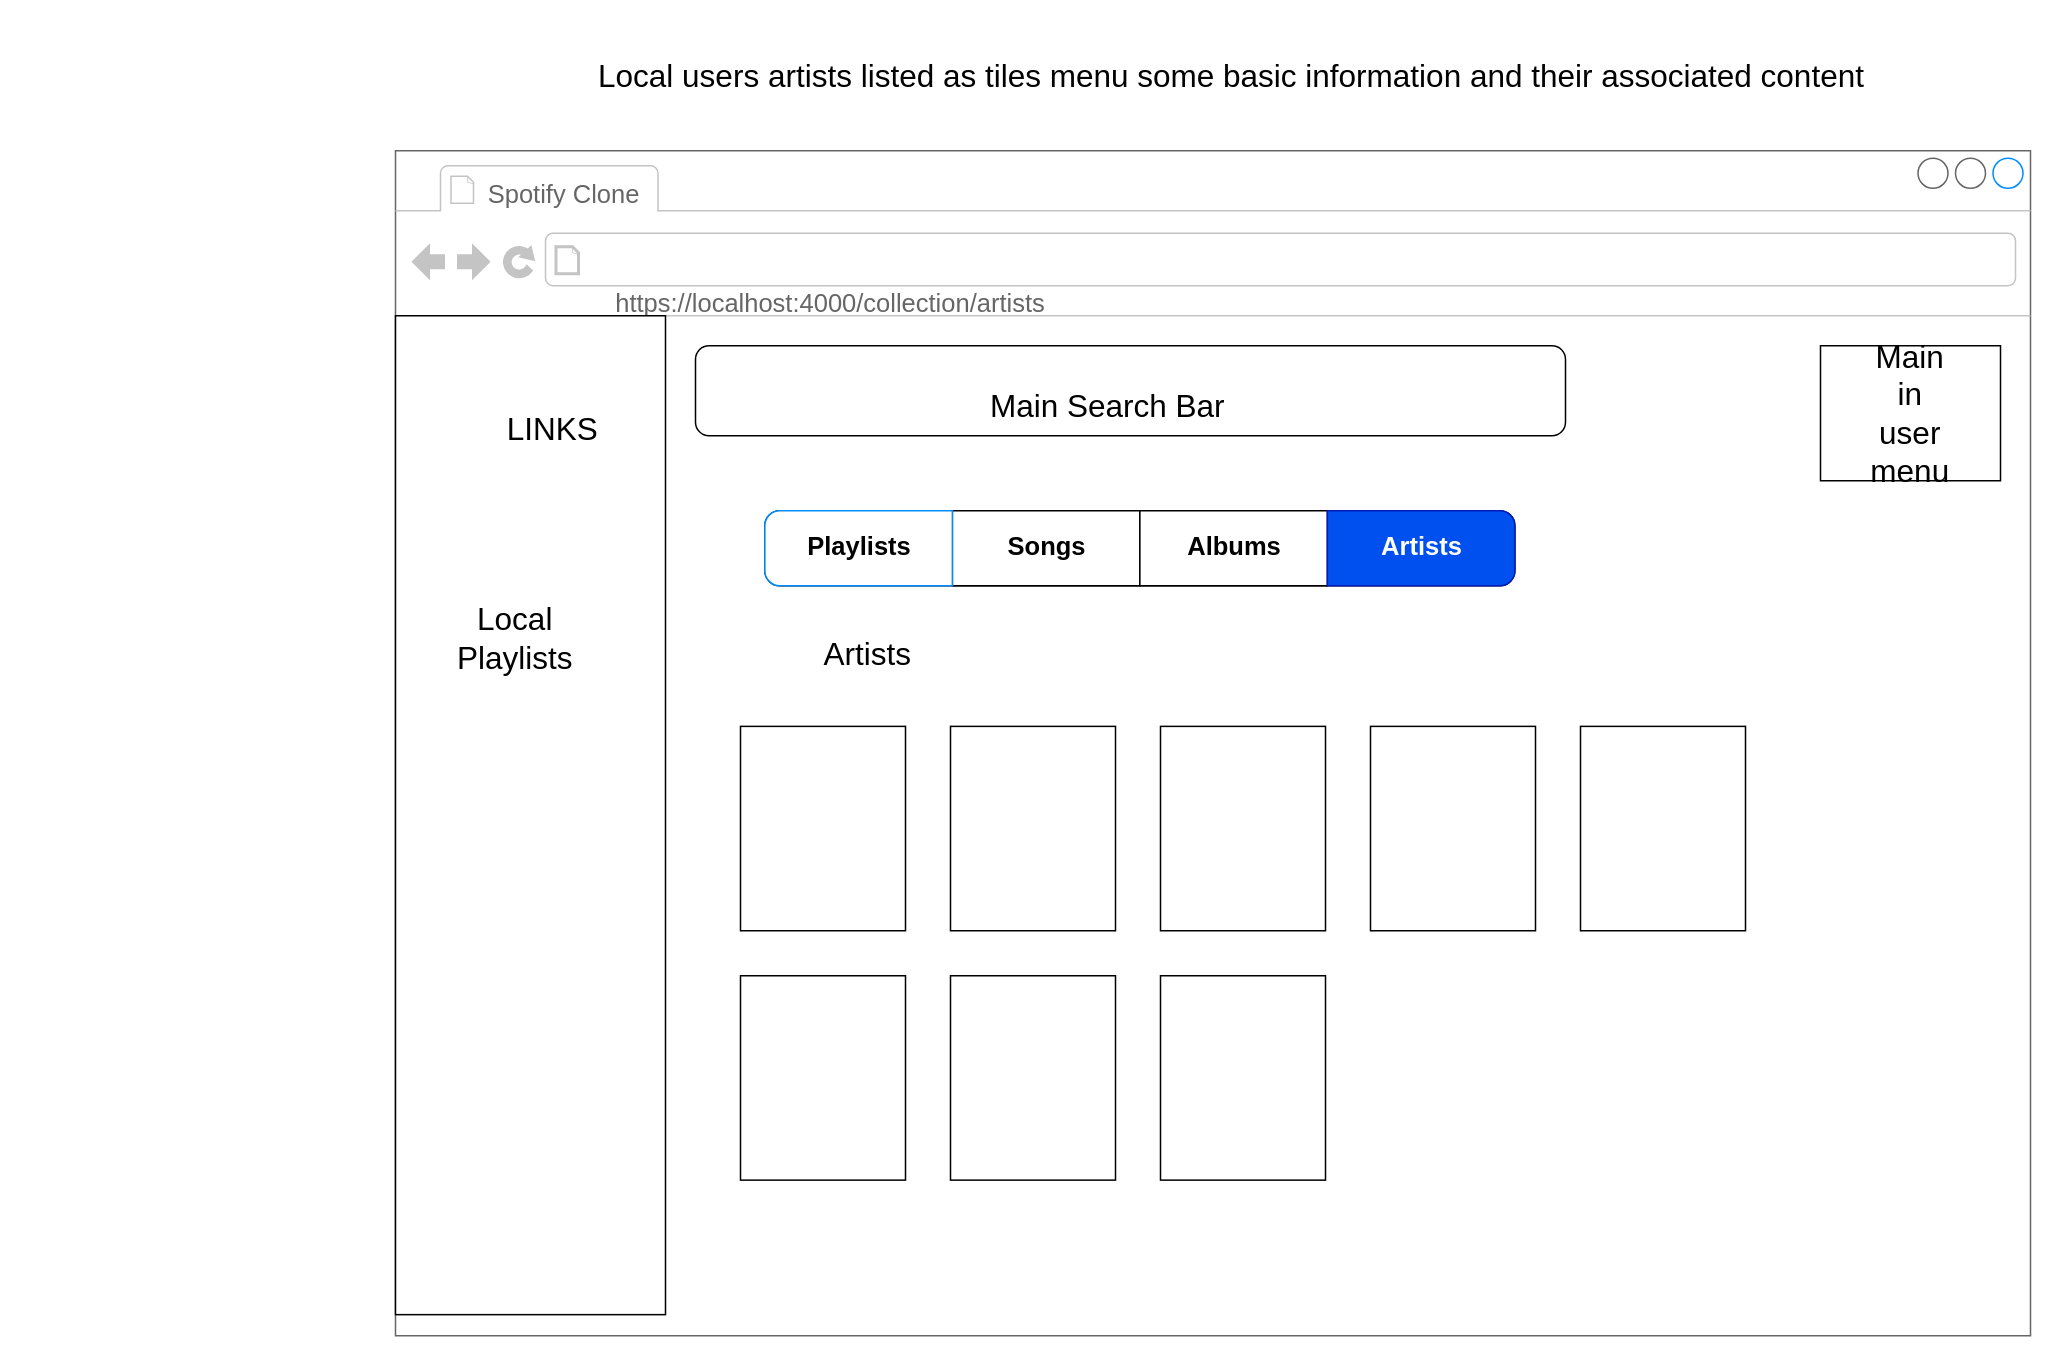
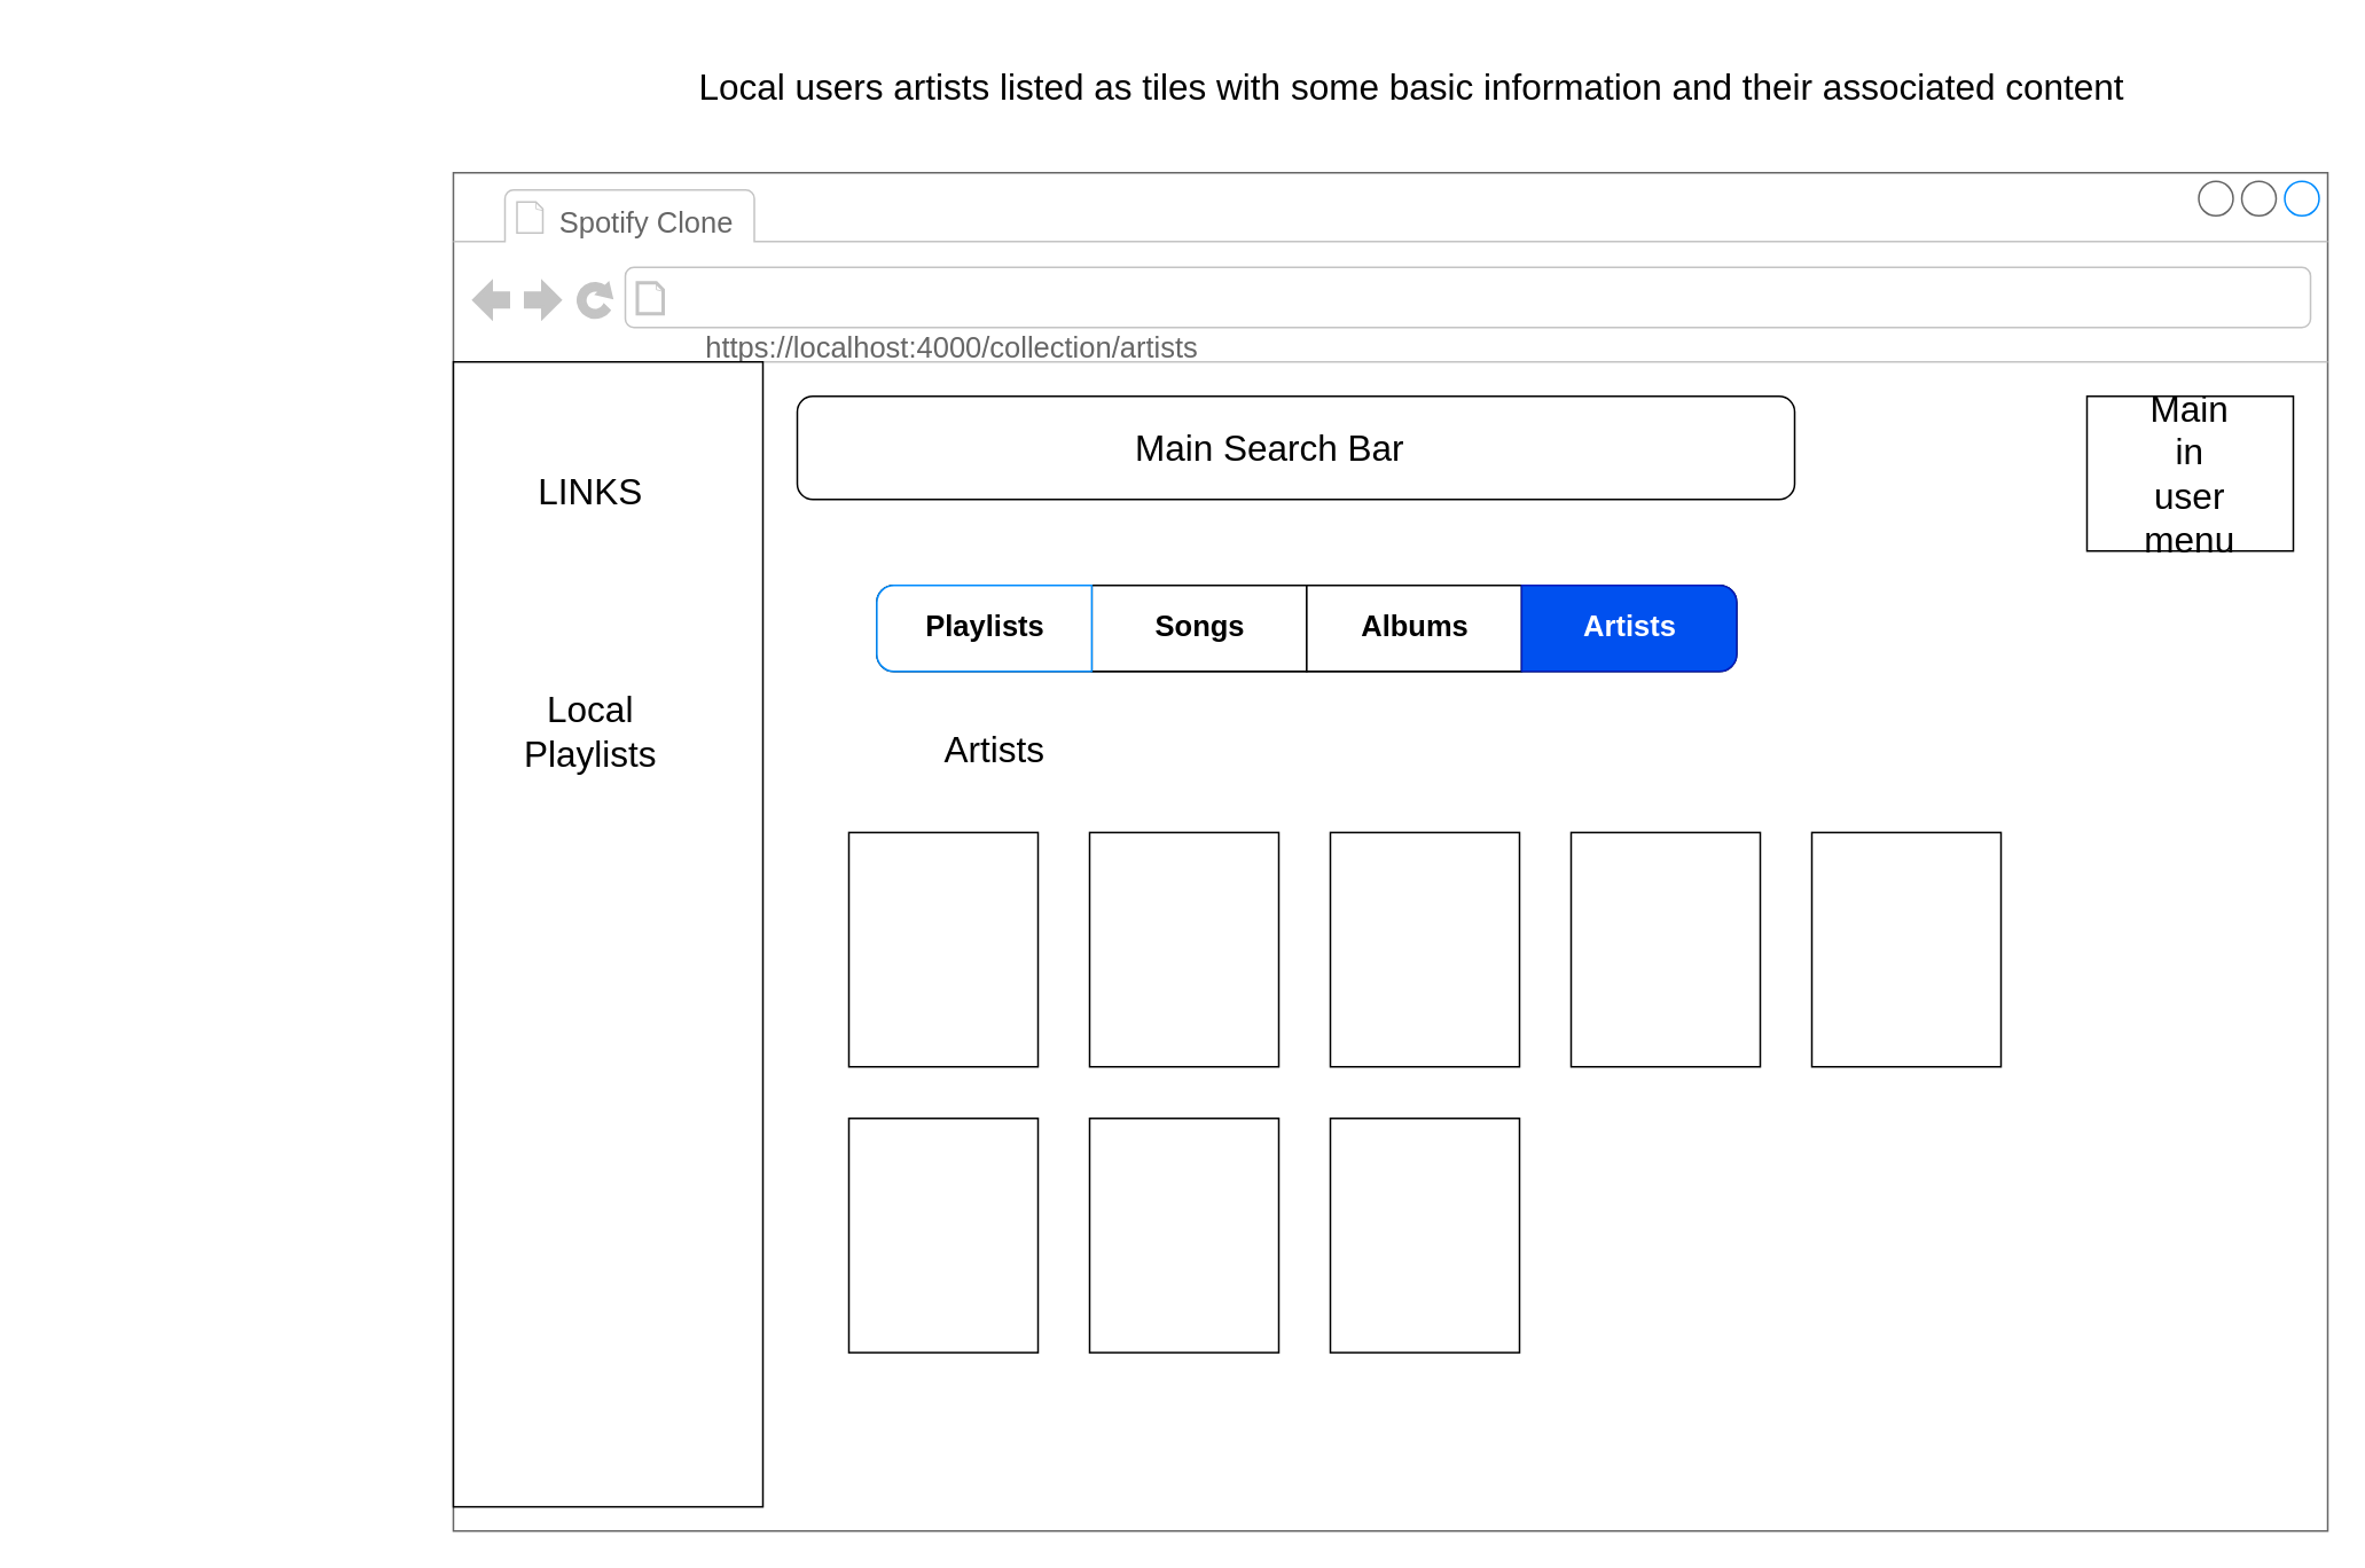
- <mxCell id="26" value="&lt;font style=&quot;font-size: 21px;&quot;&gt;Local users artists listed as tiles menu some basic information and their associated content&lt;/font&gt;" style="text;html=1;strokeColor=none;fillColor=none;align=center;verticalAlign=middle;whiteSpace=wrap;rounded=0;" parent="1" vertex="1"><mxGeometry x="388" y="20" width="865" height="60" as="geometry" /></mxCell>
+ <mxCell id="26" value="&lt;font style=&quot;font-size: 21px;&quot;&gt;Local users artists listed as tiles with some basic information and their associated content&lt;/font&gt;" style="text;html=1;strokeColor=none;fillColor=none;align=center;verticalAlign=middle;whiteSpace=wrap;rounded=0;" parent="1" vertex="1"><mxGeometry x="388" y="20" width="865" height="60" as="geometry" /></mxCell>
- <mxCell id="9" value="Main Search Bar" style="text;html=1;strokeColor=none;fillColor=none;align=center;verticalAlign=middle;whiteSpace=wrap;rounded=0;fontSize=21;" parent="2" vertex="1"><mxGeometry x="210" y="155" width="530" height="30" as="geometry" /></mxCell>
+ <mxCell id="9" value="Main Search Bar" style="text;html=1;strokeColor=none;fillColor=none;align=center;verticalAlign=middle;whiteSpace=wrap;rounded=0;fontSize=21;" parent="2" vertex="1"><mxGeometry x="210" y="145" width="530" height="30" as="geometry" /></mxCell>
- <mxCell id="6" value="&lt;font style=&quot;font-size: 21px;&quot;&gt;LINKS&lt;/font&gt;" style="text;html=1;strokeColor=none;fillColor=none;align=center;verticalAlign=middle;whiteSpace=wrap;rounded=0;" parent="2" vertex="1"><mxGeometry x="45" y="130" width="120" height="110" as="geometry" /></mxCell>
+ <mxCell id="6" value="&lt;font style=&quot;font-size: 21px;&quot;&gt;LINKS&lt;/font&gt;" style="text;html=1;strokeColor=none;fillColor=none;align=center;verticalAlign=middle;whiteSpace=wrap;rounded=0;" parent="2" vertex="1"><mxGeometry x="20" y="130" width="120" height="110" as="geometry" /></mxCell>
